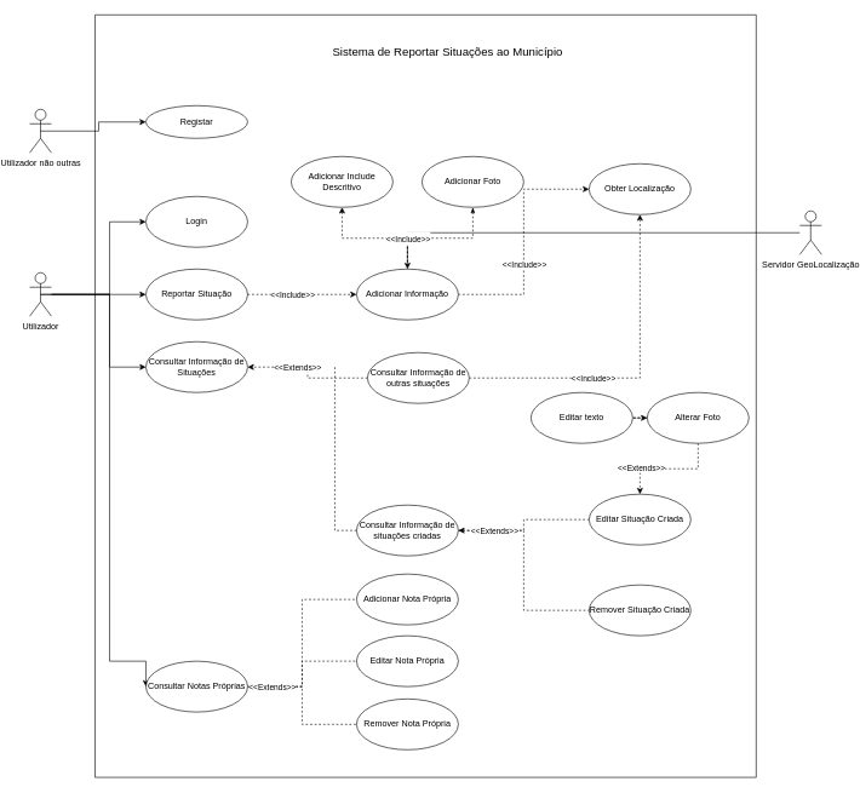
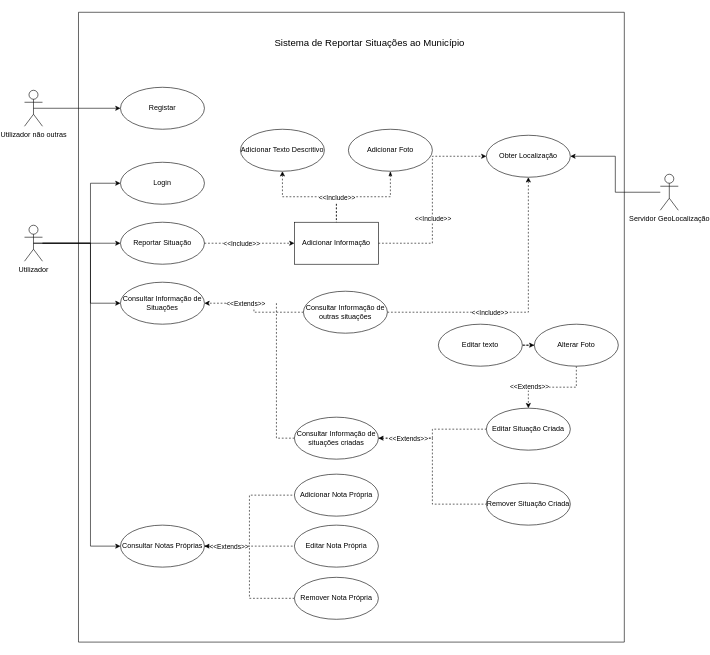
- <mxCell id="12" value="Registar" style="ellipse;whiteSpace=wrap;html=1;" parent="1" vertex="1"><mxGeometry x="180" y="145" width="140" height="45" as="geometry" /></mxCell>
+ <mxCell id="12" value="Registar" style="ellipse;whiteSpace=wrap;html=1;" parent="1" vertex="1"><mxGeometry x="180" y="145" width="140" height="70" as="geometry" /></mxCell>
- <mxCell id="31" value="Adicionar Include Descritivo" style="ellipse;whiteSpace=wrap;html=1;" parent="1" vertex="1"><mxGeometry x="380" y="215" width="140" height="70" as="geometry" /></mxCell>
+ <mxCell id="31" value="Adicionar Texto Descritivo" style="ellipse;whiteSpace=wrap;html=1;" parent="1" vertex="1"><mxGeometry x="380" y="215" width="140" height="70" as="geometry" /></mxCell>
- <mxCell id="10" style="edgeStyle=orthogonalEdgeStyle;rounded=0;orthogonalLoop=1;jettySize=auto;html=1;" parent="1" source="11" target="32" edge="1"><mxGeometry relative="1" as="geometry" /></mxCell>
+ <mxCell id="10" style="edgeStyle=orthogonalEdgeStyle;rounded=0;orthogonalLoop=1;jettySize=auto;html=1;" parent="1" source="11" target="21" edge="1"><mxGeometry relative="1" as="geometry" /></mxCell>
- <mxCell id="32" value="Adicionar Informação" style="ellipse;whiteSpace=wrap;html=1;" parent="1" vertex="1"><mxGeometry x="470" y="370" width="140" height="70" as="geometry" /></mxCell>
+ <mxCell id="32" value="Adicionar Informação" style="whiteSpace=wrap;html=1;rounded=0;" parent="1" vertex="1"><mxGeometry x="470" y="370" width="140" height="70" as="geometry" /></mxCell>
- <mxCell id="26" value="Consultar Notas Próprias" style="ellipse;whiteSpace=wrap;html=1;" parent="1" vertex="1"><mxGeometry x="180" y="910" width="140" height="70" as="geometry" /></mxCell>
+ <mxCell id="26" value="Consultar Notas Próprias" style="ellipse;whiteSpace=wrap;html=1;" parent="1" vertex="1"><mxGeometry x="180" y="875" width="140" height="70" as="geometry" /></mxCell>
